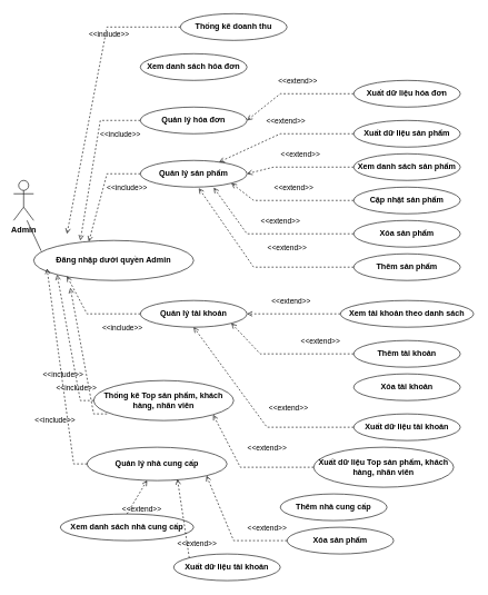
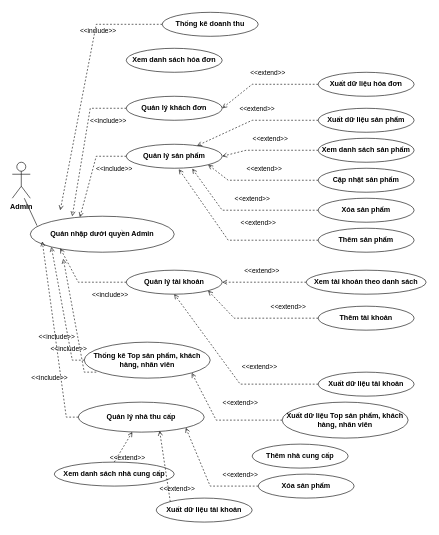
- <mxCell id="5" value="Quản lý hóa đơn" style="ellipse;whiteSpace=wrap;html=1;fontStyle=1;fillColor=none;" parent="1" vertex="1"><mxGeometry x="210" y="160" width="160" height="40" as="geometry" /></mxCell>
+ <mxCell id="5" value="Quản lý khách đơn" style="ellipse;whiteSpace=wrap;html=1;fontStyle=1;fillColor=none;" parent="1" vertex="1"><mxGeometry x="210" y="160" width="160" height="40" as="geometry" /></mxCell>
- <mxCell id="3" value="Đăng nhập dưới quyền Admin" style="ellipse;whiteSpace=wrap;html=1;fontStyle=1;fillColor=none;" parent="1" vertex="1"><mxGeometry x="50" y="360" width="240" height="60" as="geometry" /></mxCell>
+ <mxCell id="3" value="Quản nhập dưới quyền Admin" style="ellipse;whiteSpace=wrap;html=1;fontStyle=1;fillColor=none;" parent="1" vertex="1"><mxGeometry x="50" y="360" width="240" height="60" as="geometry" /></mxCell>
- <mxCell id="16" value="Xóa tài khoản" style="ellipse;whiteSpace=wrap;html=1;fontStyle=1;fillColor=none;" parent="1" vertex="1"><mxGeometry x="530" y="560" width="160" height="40" as="geometry" /></mxCell>
- <mxCell id="35" value="Quản lý nhà cung cấp" style="ellipse;whiteSpace=wrap;html=1;fontStyle=1;fillColor=none;" vertex="1" parent="1"><mxGeometry x="130" y="670" width="210" height="50" as="geometry" /></mxCell>
+ <mxCell id="35" value="Quản lý nhà thu cấp" style="ellipse;whiteSpace=wrap;html=1;fontStyle=1;fillColor=none;" vertex="1" parent="1"><mxGeometry x="130" y="670" width="210" height="50" as="geometry" /></mxCell>
